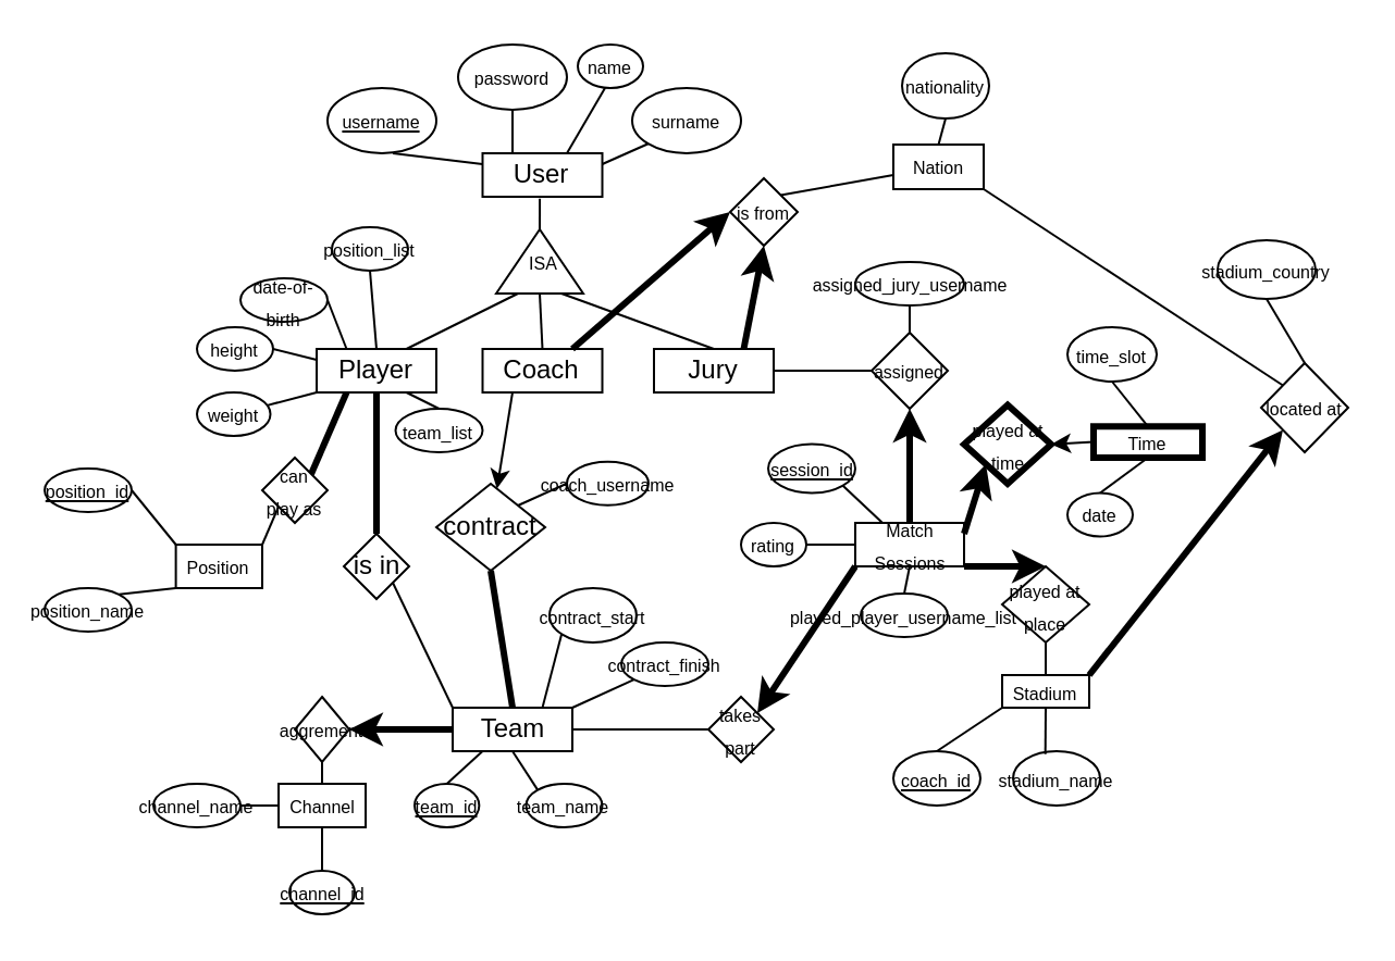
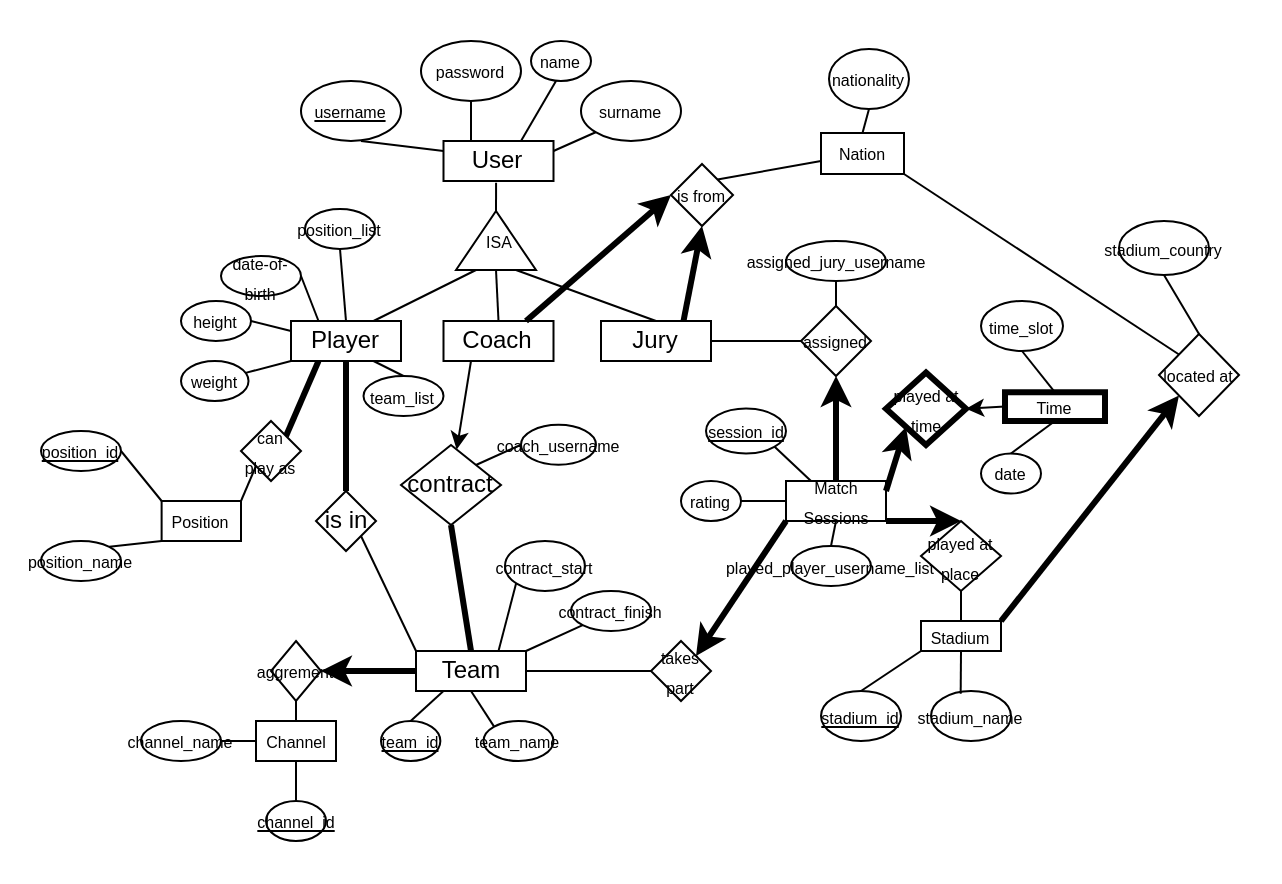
- <mxCell id="81" value="&lt;font style=&quot;font-size: 8px;&quot;&gt;&lt;u&gt;coach_id&lt;/u&gt;&lt;/font&gt;" style="ellipse;whiteSpace=wrap;html=1;" parent="1" vertex="1"><mxGeometry x="410" y="345" width="40" height="25" as="geometry" /></mxCell>
+ <mxCell id="81" value="&lt;font style=&quot;font-size: 8px;&quot;&gt;&lt;u&gt;stadium_id&lt;/u&gt;&lt;/font&gt;" style="ellipse;whiteSpace=wrap;html=1;" parent="1" vertex="1"><mxGeometry x="410" y="345" width="40" height="25" as="geometry" /></mxCell>
